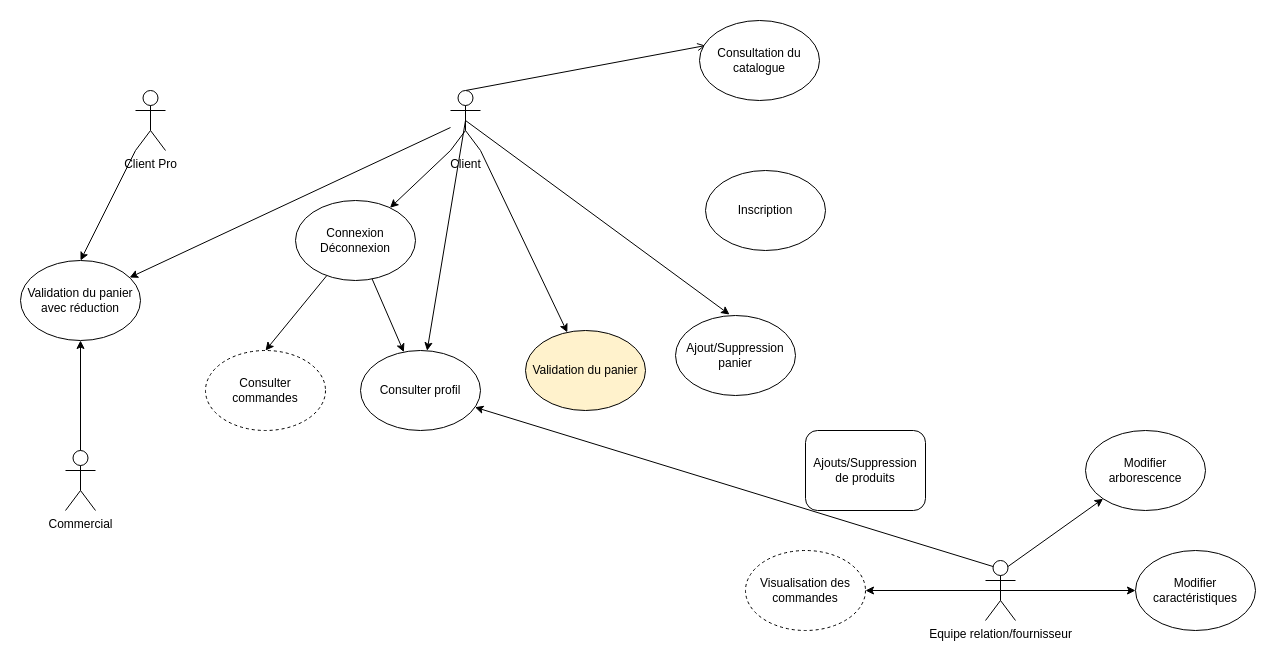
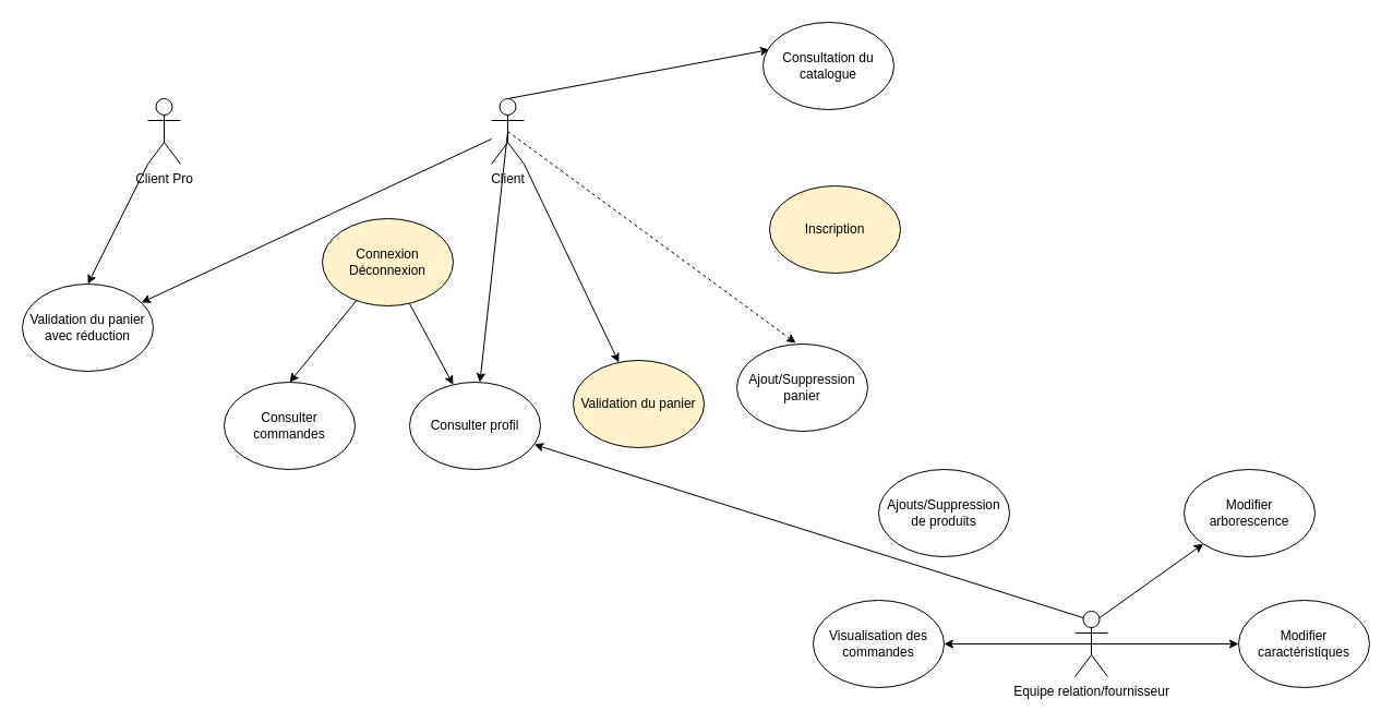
- <mxCell id="5" style="rounded=0;orthogonalLoop=1;jettySize=auto;html=1;exitX=0.5;exitY=0;exitDx=0;exitDy=0;exitPerimeter=0;entryX=0.05;entryY=0.313;entryDx=0;entryDy=0;entryPerimeter=0;endArrow=open;" parent="1" source="6" target="14" edge="1"><mxGeometry relative="1" as="geometry" /></mxCell>
+ <mxCell id="5" style="rounded=0;orthogonalLoop=1;jettySize=auto;html=1;exitX=0.5;exitY=0;exitDx=0;exitDy=0;exitPerimeter=0;entryX=0.05;entryY=0.313;entryDx=0;entryDy=0;entryPerimeter=0;" parent="1" source="6" target="14" edge="1"><mxGeometry relative="1" as="geometry" /></mxCell>
- <mxCell id="2" style="rounded=0;orthogonalLoop=1;jettySize=auto;html=1;exitX=0;exitY=1;exitDx=0;exitDy=0;exitPerimeter=0;" parent="1" source="6" target="18" edge="1"><mxGeometry relative="1" as="geometry" /></mxCell>
- <mxCell id="15" value="Inscription" style="ellipse;whiteSpace=wrap;html=1;" parent="1" vertex="1"><mxGeometry x="705" y="170" width="120" height="80" as="geometry" /></mxCell>
+ <mxCell id="15" value="Inscription" style="ellipse;whiteSpace=wrap;html=1;fillColor=#fff2cc;" parent="1" vertex="1"><mxGeometry x="705" y="170" width="120" height="80" as="geometry" /></mxCell>
- <mxCell id="21" value="" style="endArrow=classic;html=1;rounded=0;exitX=0.5;exitY=0.5;exitDx=0;exitDy=0;exitPerimeter=0;entryX=0.45;entryY=-0.012;entryDx=0;entryDy=0;entryPerimeter=0;" parent="1" source="6" target="20" edge="1"><mxGeometry width="50" height="50" relative="1" as="geometry"><mxPoint x="735" y="390" as="sourcePoint" /><mxPoint x="295" y="150" as="targetPoint" /></mxGeometry></mxCell>
+ <mxCell id="21" value="" style="endArrow=classic;html=1;rounded=0;exitX=0.5;exitY=0.5;exitDx=0;exitDy=0;exitPerimeter=0;entryX=0.45;entryY=-0.012;entryDx=0;entryDy=0;entryPerimeter=0;dashed=1;" parent="1" source="6" target="20" edge="1"><mxGeometry width="50" height="50" relative="1" as="geometry"><mxPoint x="735" y="390" as="sourcePoint" /><mxPoint x="295" y="150" as="targetPoint" /></mxGeometry></mxCell>
- <mxCell id="18" value="&lt;div&gt;Connexion&lt;/div&gt;&lt;div&gt;Déconnexion&lt;/div&gt;" style="ellipse;whiteSpace=wrap;html=1;" parent="1" vertex="1"><mxGeometry x="295" y="200" width="120" height="80" as="geometry" /></mxCell>
+ <mxCell id="18" value="&lt;div&gt;Connexion&lt;/div&gt;&lt;div&gt;Déconnexion&lt;/div&gt;" style="ellipse;whiteSpace=wrap;html=1;fillColor=#fff2cc;" parent="1" vertex="1"><mxGeometry x="295" y="200" width="120" height="80" as="geometry" /></mxCell>
- <mxCell id="31" value="Consulter commandes" style="ellipse;whiteSpace=wrap;html=1;dashed=1;" vertex="1" parent="1"><mxGeometry x="205" y="350" width="120" height="80" as="geometry" /></mxCell>
+ <mxCell id="31" value="Consulter commandes" style="ellipse;whiteSpace=wrap;html=1;" vertex="1" parent="1"><mxGeometry x="205" y="350" width="120" height="80" as="geometry" /></mxCell>
- <mxCell id="22" value="Consulter profil" style="ellipse;whiteSpace=wrap;html=1;" parent="1" vertex="1"><mxGeometry x="360" y="350" width="120" height="80" as="geometry" /></mxCell>
+ <mxCell id="22" value="Consulter profil" style="ellipse;whiteSpace=wrap;html=1;" parent="1" vertex="1"><mxGeometry x="375" y="350" width="120" height="80" as="geometry" /></mxCell>
- <mxCell id="30" value="" style="endArrow=classic;html=1;rounded=0;exitX=0.5;exitY=0;exitDx=0;exitDy=0;exitPerimeter=0;entryX=0.5;entryY=1;entryDx=0;entryDy=0;" parent="1" source="29" target="28" edge="1"><mxGeometry width="50" height="50" relative="1" as="geometry"><mxPoint x="445" y="550" as="sourcePoint" /><mxPoint x="495" y="500" as="targetPoint" /></mxGeometry></mxCell>
- <mxCell id="13" value="Ajouts/Suppression de produits" style="whiteSpace=wrap;html=1;rounded=1;" parent="1" vertex="1"><mxGeometry x="805" y="430" width="120" height="80" as="geometry" /></mxCell>
+ <mxCell id="13" value="Ajouts/Suppression de produits" style="ellipse;whiteSpace=wrap;html=1;" parent="1" vertex="1"><mxGeometry x="805" y="430" width="120" height="80" as="geometry" /></mxCell>
- <mxCell id="29" value="Commercial" style="shape=umlActor;verticalLabelPosition=bottom;verticalAlign=top;html=1;outlineConnect=0;" parent="1" vertex="1"><mxGeometry x="65" y="450" width="30" height="60" as="geometry" /></mxCell>
- <mxCell id="12" value="Visualisation des commandes" style="ellipse;whiteSpace=wrap;html=1;dashed=1;" parent="1" vertex="1"><mxGeometry x="745" y="550" width="120" height="80" as="geometry" /></mxCell>
+ <mxCell id="12" value="Visualisation des commandes" style="ellipse;whiteSpace=wrap;html=1;" parent="1" vertex="1"><mxGeometry x="745" y="550" width="120" height="80" as="geometry" /></mxCell>
